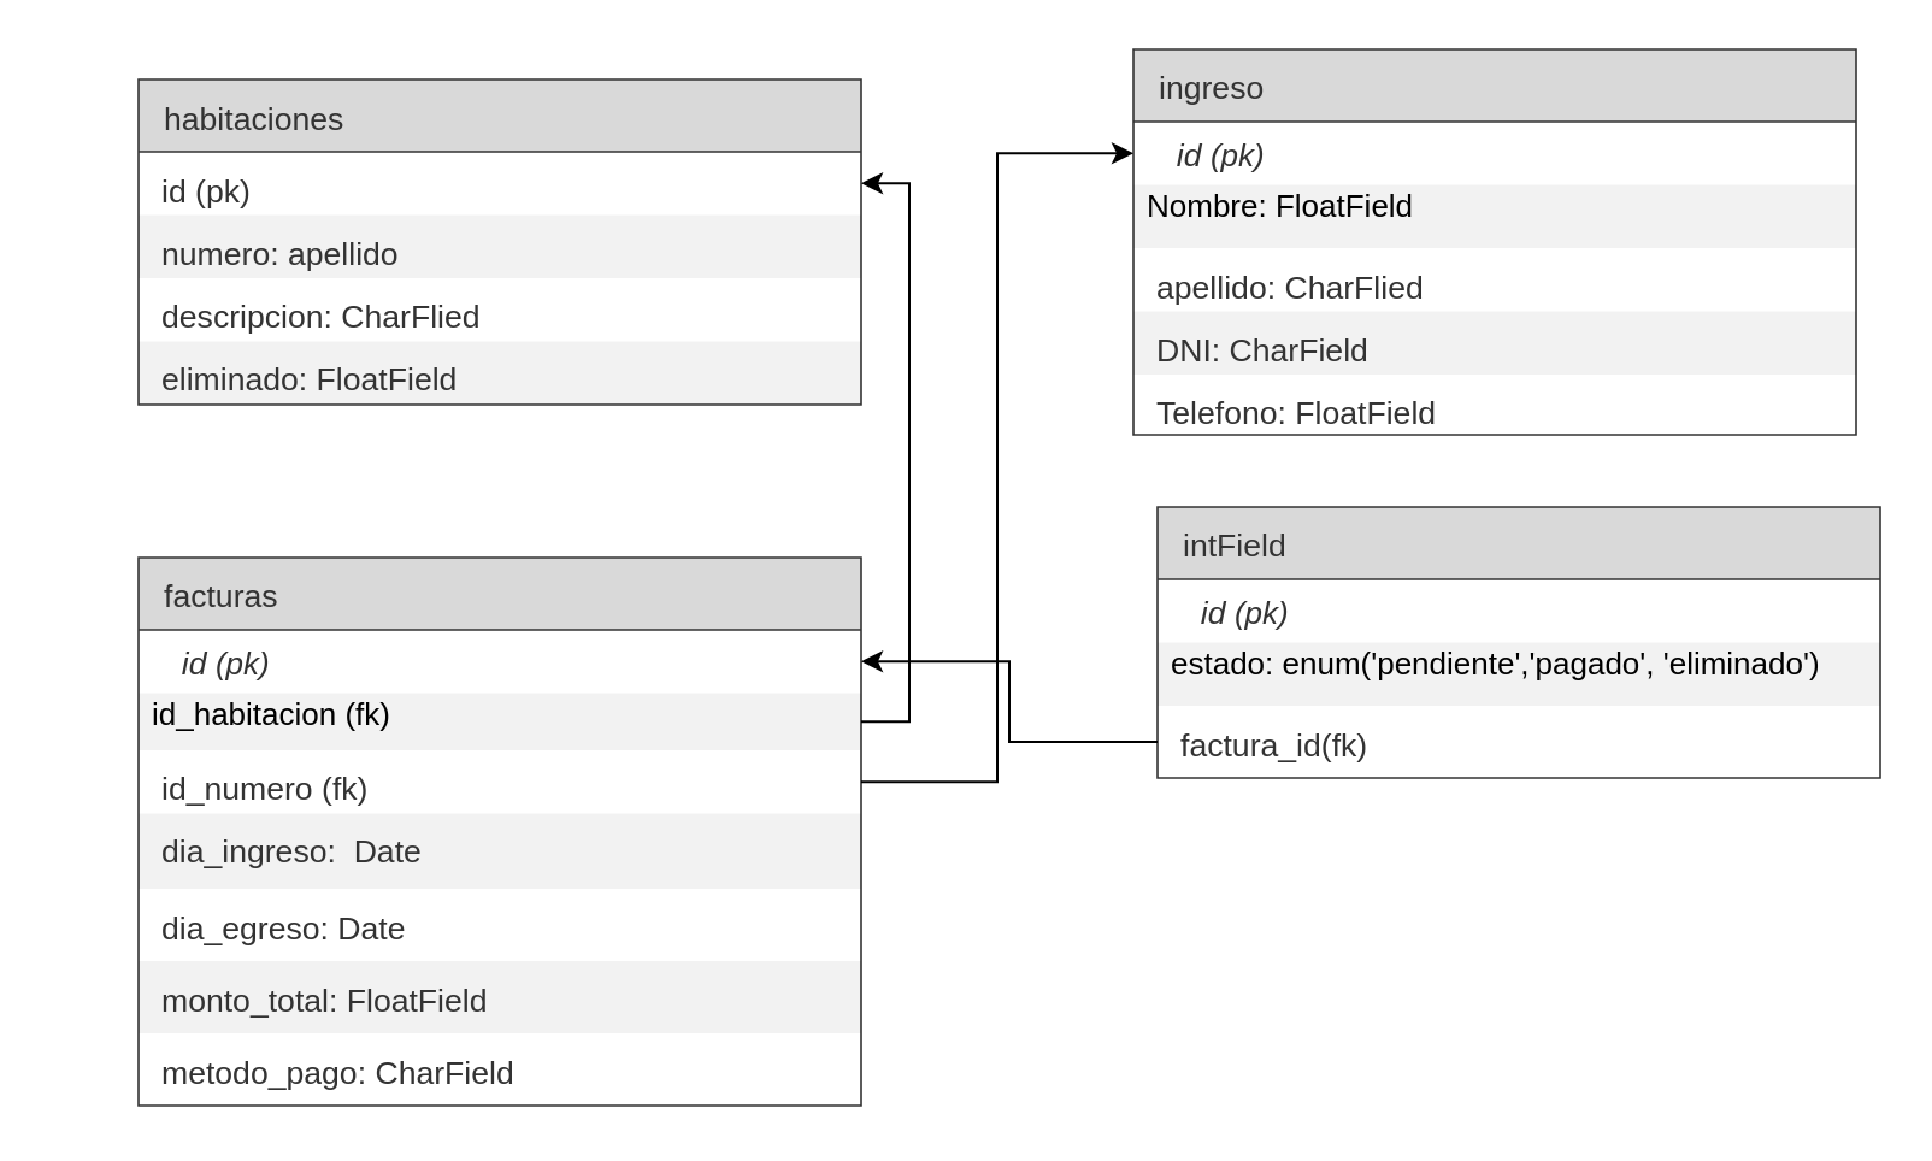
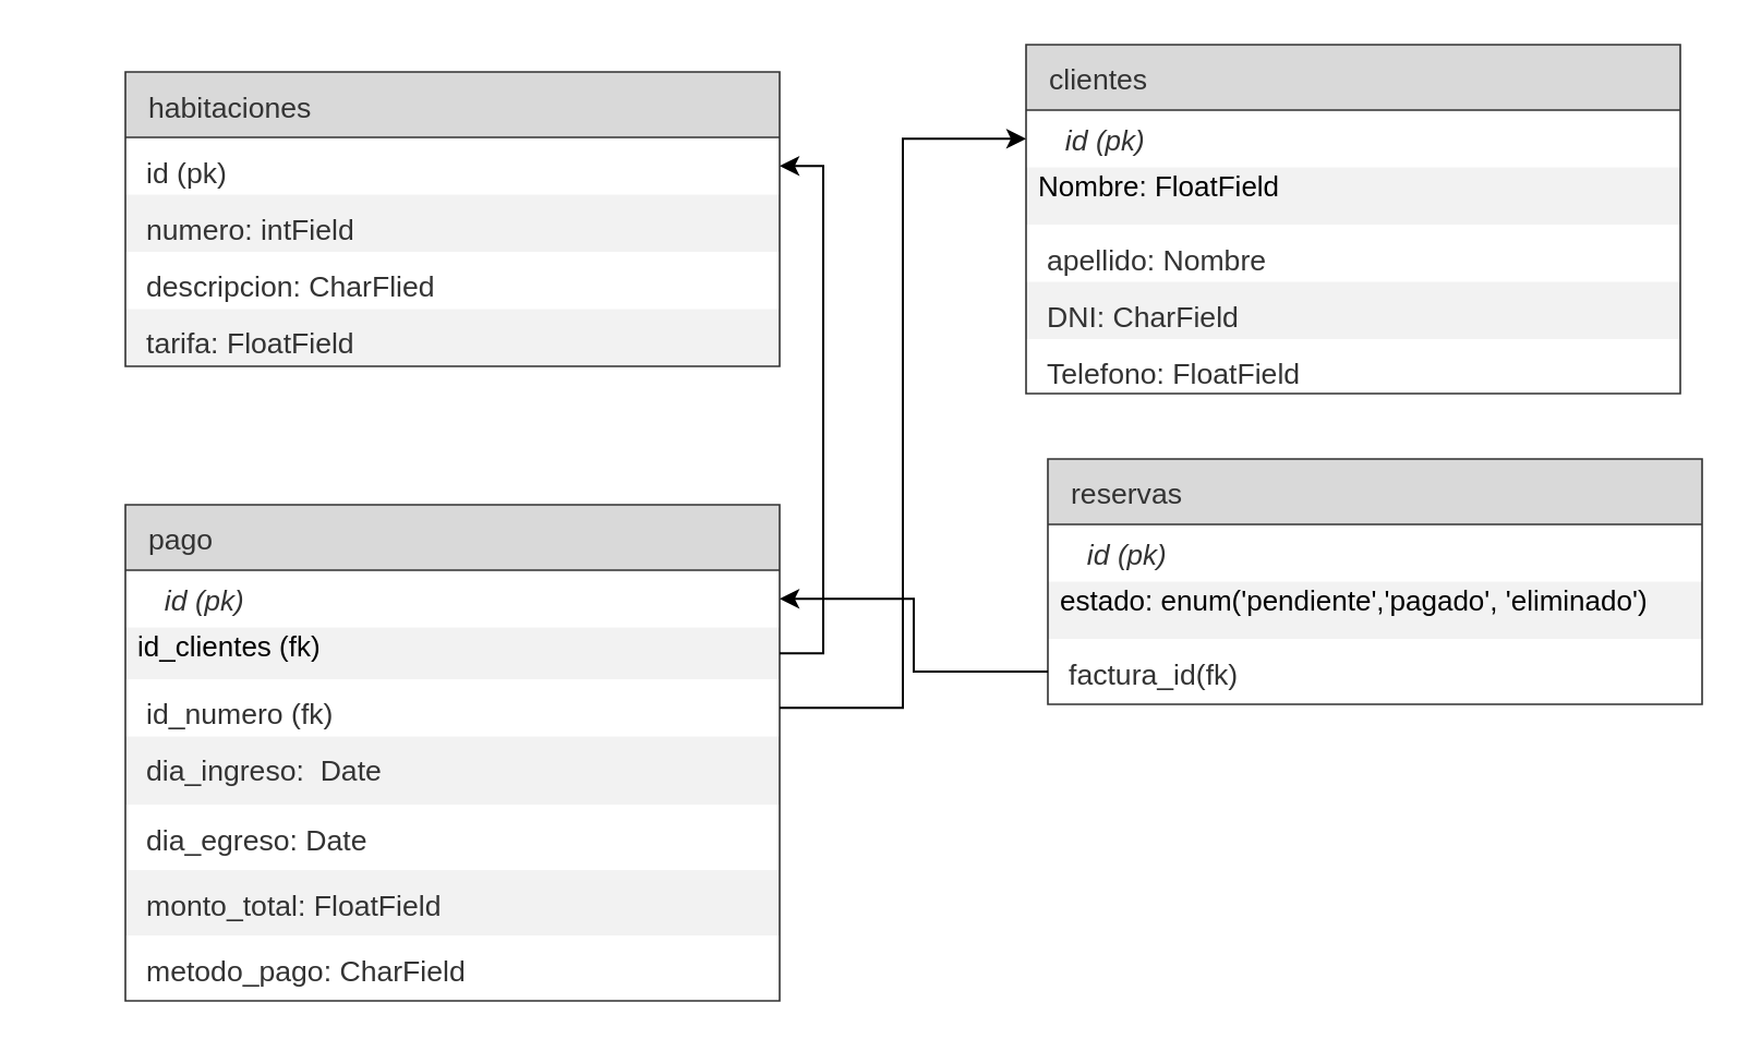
- <mxCell id="14" value="ingreso" style="html=1;overflow=block;blockSpacing=1;swimlane;childLayout=stackLayout;horizontal=1;horizontalStack=0;resizeParent=1;resizeParentMax=0;resizeLast=0;collapsible=0;fontStyle=0;marginBottom=0;swimlaneFillColor=#ffffff;startSize=30;whiteSpace=wrap;fontSize=13.3;fontColor=#333333;align=left;spacingLeft=8.4;spacingRight=8.4;spacingTop=2.4;fontFamily=Helvetica;spacing=3.6;strokeColor=#333333;strokeOpacity=100;fillOpacity=100;strokeWidth=0.8;fillColor=#d9d9d9;container=1;" parent="1" vertex="1"><mxGeometry x="470" y="20" width="300" height="160" as="geometry" /></mxCell>
+ <mxCell id="14" value="clientes" style="html=1;overflow=block;blockSpacing=1;swimlane;childLayout=stackLayout;horizontal=1;horizontalStack=0;resizeParent=1;resizeParentMax=0;resizeLast=0;collapsible=0;fontStyle=0;marginBottom=0;swimlaneFillColor=#ffffff;startSize=30;whiteSpace=wrap;fontSize=13.3;fontColor=#333333;align=left;spacingLeft=8.4;spacingRight=8.4;spacingTop=2.4;fontFamily=Helvetica;spacing=3.6;strokeColor=#333333;strokeOpacity=100;fillOpacity=100;strokeWidth=0.8;fillColor=#d9d9d9;container=1;" parent="1" vertex="1"><mxGeometry x="470" y="20" width="300" height="160" as="geometry" /></mxCell>
- <mxCell id="22" value="numero: apellido" style="part=1;resizeHeight=0;strokeColor=none;verticalAlign=top;overflow=hidden;rotatable=0;points=[[0,0.5],[1,0.5]];portConstraint=eastwest;html=1;whiteSpace=wrap;#ffffffwhiteSpace=wrap;fontSize=13.3;fontColor=#333333;align=left;spacingLeft=8.4;spacingRight=8.4;spacingTop=2.4;fillColor=#000000;opacity=5;" parent="20" vertex="1"><mxGeometry y="56.25" width="300" height="26.25" as="geometry" /></mxCell>
+ <mxCell id="22" value="numero: intField" style="part=1;resizeHeight=0;strokeColor=none;verticalAlign=top;overflow=hidden;rotatable=0;points=[[0,0.5],[1,0.5]];portConstraint=eastwest;html=1;whiteSpace=wrap;#ffffffwhiteSpace=wrap;fontSize=13.3;fontColor=#333333;align=left;spacingLeft=8.4;spacingRight=8.4;spacingTop=2.4;fillColor=#000000;opacity=5;" parent="20" vertex="1"><mxGeometry y="56.25" width="300" height="26.25" as="geometry" /></mxCell>
- <mxCell id="17" value="apellido: CharFlied" style="part=1;resizeHeight=0;strokeColor=none;verticalAlign=top;overflow=hidden;rotatable=0;points=[[0,0.5],[1,0.5]];portConstraint=eastwest;html=1;whiteSpace=wrap;#ffffffwhiteSpace=wrap;fontSize=13.3;fontColor=#333333;align=left;spacingLeft=8.4;spacingRight=8.4;spacingTop=2.4;fillColor=none;strokeOpacity=100;fillOpacity=100;" parent="14" vertex="1"><mxGeometry y="82.5" width="300" height="26.25" as="geometry" /></mxCell>
+ <mxCell id="17" value="apellido: Nombre" style="part=1;resizeHeight=0;strokeColor=none;verticalAlign=top;overflow=hidden;rotatable=0;points=[[0,0.5],[1,0.5]];portConstraint=eastwest;html=1;whiteSpace=wrap;#ffffffwhiteSpace=wrap;fontSize=13.3;fontColor=#333333;align=left;spacingLeft=8.4;spacingRight=8.4;spacingTop=2.4;fillColor=none;strokeOpacity=100;fillOpacity=100;" parent="14" vertex="1"><mxGeometry y="82.5" width="300" height="26.25" as="geometry" /></mxCell>
- <mxCell id="24" value="eliminado: FloatField" style="part=1;resizeHeight=0;strokeColor=none;verticalAlign=top;overflow=hidden;rotatable=0;points=[[0,0.5],[1,0.5]];portConstraint=eastwest;html=1;whiteSpace=wrap;#ffffffwhiteSpace=wrap;fontSize=13.3;fontColor=#333333;align=left;spacingLeft=8.4;spacingRight=8.4;spacingTop=2.4;fillColor=#000000;opacity=5;" parent="20" vertex="1"><mxGeometry y="108.75" width="300" height="26.25" as="geometry" /></mxCell>
+ <mxCell id="24" value="tarifa: FloatField" style="part=1;resizeHeight=0;strokeColor=none;verticalAlign=top;overflow=hidden;rotatable=0;points=[[0,0.5],[1,0.5]];portConstraint=eastwest;html=1;whiteSpace=wrap;#ffffffwhiteSpace=wrap;fontSize=13.3;fontColor=#333333;align=left;spacingLeft=8.4;spacingRight=8.4;spacingTop=2.4;fillColor=#000000;opacity=5;" parent="20" vertex="1"><mxGeometry y="108.75" width="300" height="26.25" as="geometry" /></mxCell>
- <mxCell id="2" value="intField" style="html=1;overflow=block;blockSpacing=1;swimlane;childLayout=stackLayout;horizontal=1;horizontalStack=0;resizeParent=1;resizeParentMax=0;resizeLast=0;collapsible=0;fontStyle=0;marginBottom=0;swimlaneFillColor=#ffffff;startSize=30;whiteSpace=wrap;fontSize=13.3;fontColor=#333333;align=left;spacingLeft=8.4;spacingRight=8.4;spacingTop=2.4;fontFamily=Helvetica;spacing=3.6;strokeColor=#333333;strokeOpacity=100;fillOpacity=100;strokeWidth=0.8;fillColor=#d9d9d9;container=1;" parent="1" vertex="1"><mxGeometry x="480" y="210" width="300" height="112.5" as="geometry" /></mxCell>
+ <mxCell id="2" value="reservas" style="html=1;overflow=block;blockSpacing=1;swimlane;childLayout=stackLayout;horizontal=1;horizontalStack=0;resizeParent=1;resizeParentMax=0;resizeLast=0;collapsible=0;fontStyle=0;marginBottom=0;swimlaneFillColor=#ffffff;startSize=30;whiteSpace=wrap;fontSize=13.3;fontColor=#333333;align=left;spacingLeft=8.4;spacingRight=8.4;spacingTop=2.4;fontFamily=Helvetica;spacing=3.6;strokeColor=#333333;strokeOpacity=100;fillOpacity=100;strokeWidth=0.8;fillColor=#d9d9d9;container=1;" parent="1" vertex="1"><mxGeometry x="480" y="210" width="300" height="112.5" as="geometry" /></mxCell>
- <mxCell id="6" value="facturas" style="html=1;overflow=block;blockSpacing=1;swimlane;childLayout=stackLayout;horizontal=1;horizontalStack=0;resizeParent=1;resizeParentMax=0;resizeLast=0;collapsible=0;fontStyle=0;marginBottom=0;swimlaneFillColor=#ffffff;startSize=30;whiteSpace=wrap;fontSize=13.3;fontColor=#333333;align=left;spacingLeft=8.4;spacingRight=8.4;spacingTop=2.4;fontFamily=Helvetica;spacing=3.6;strokeColor=#333333;strokeOpacity=100;fillOpacity=100;strokeWidth=0.8;fillColor=#d9d9d9;container=1;" parent="1" vertex="1"><mxGeometry x="57" y="231" width="300" height="227.5" as="geometry" /></mxCell>
+ <mxCell id="6" value="pago" style="html=1;overflow=block;blockSpacing=1;swimlane;childLayout=stackLayout;horizontal=1;horizontalStack=0;resizeParent=1;resizeParentMax=0;resizeLast=0;collapsible=0;fontStyle=0;marginBottom=0;swimlaneFillColor=#ffffff;startSize=30;whiteSpace=wrap;fontSize=13.3;fontColor=#333333;align=left;spacingLeft=8.4;spacingRight=8.4;spacingTop=2.4;fontFamily=Helvetica;spacing=3.6;strokeColor=#333333;strokeOpacity=100;fillOpacity=100;strokeWidth=0.8;fillColor=#d9d9d9;container=1;" parent="1" vertex="1"><mxGeometry x="57" y="231" width="300" height="227.5" as="geometry" /></mxCell>
- <mxCell id="8" value="id_habitacion (fk)" style="part=1;resizeHeight=0;strokeColor=none;align=left;verticalAlign=top;spacingLeft=4;spacingRight=4;rotatable=0;points=[[0,0.5],[1,0.5]];portConstraint=eastwest;whiteSpace=wrap;#ffffffwhiteSpace=wrap;overflow=block;blockSpacing=1;html=1;fontSize=13;fillColor=#000000;opacity=5;" parent="6" vertex="1"><mxGeometry y="56.25" width="300" height="23.75" as="geometry" /></mxCell>
+ <mxCell id="8" value="id_clientes (fk)" style="part=1;resizeHeight=0;strokeColor=none;align=left;verticalAlign=top;spacingLeft=4;spacingRight=4;rotatable=0;points=[[0,0.5],[1,0.5]];portConstraint=eastwest;whiteSpace=wrap;#ffffffwhiteSpace=wrap;overflow=block;blockSpacing=1;html=1;fontSize=13;fillColor=#000000;opacity=5;" parent="6" vertex="1"><mxGeometry y="56.25" width="300" height="23.75" as="geometry" /></mxCell>
